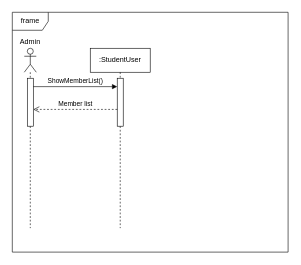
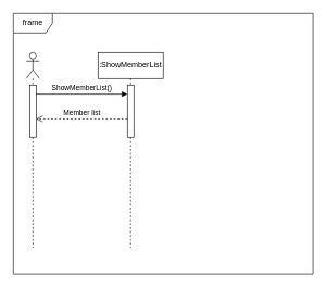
- <mxCell id="5" value="Admin" style="text;html=1;strokeColor=none;fillColor=none;align=center;verticalAlign=middle;whiteSpace=wrap;rounded=0;" vertex="1" parent="1"><mxGeometry x="30" y="60" width="40" height="20" as="geometry" /></mxCell>
- <mxCell id="6" value=":StudentUser" style="shape=umlLifeline;perimeter=lifelinePerimeter;whiteSpace=wrap;html=1;container=1;collapsible=0;recursiveResize=0;outlineConnect=0;" vertex="1" parent="1"><mxGeometry x="150" y="80" width="100" height="300" as="geometry" /></mxCell>
+ <mxCell id="6" value=":ShowMemberList" style="shape=umlLifeline;perimeter=lifelinePerimeter;whiteSpace=wrap;html=1;container=1;collapsible=0;recursiveResize=0;outlineConnect=0;" vertex="1" parent="1"><mxGeometry x="150" y="80" width="100" height="300" as="geometry" /></mxCell>
